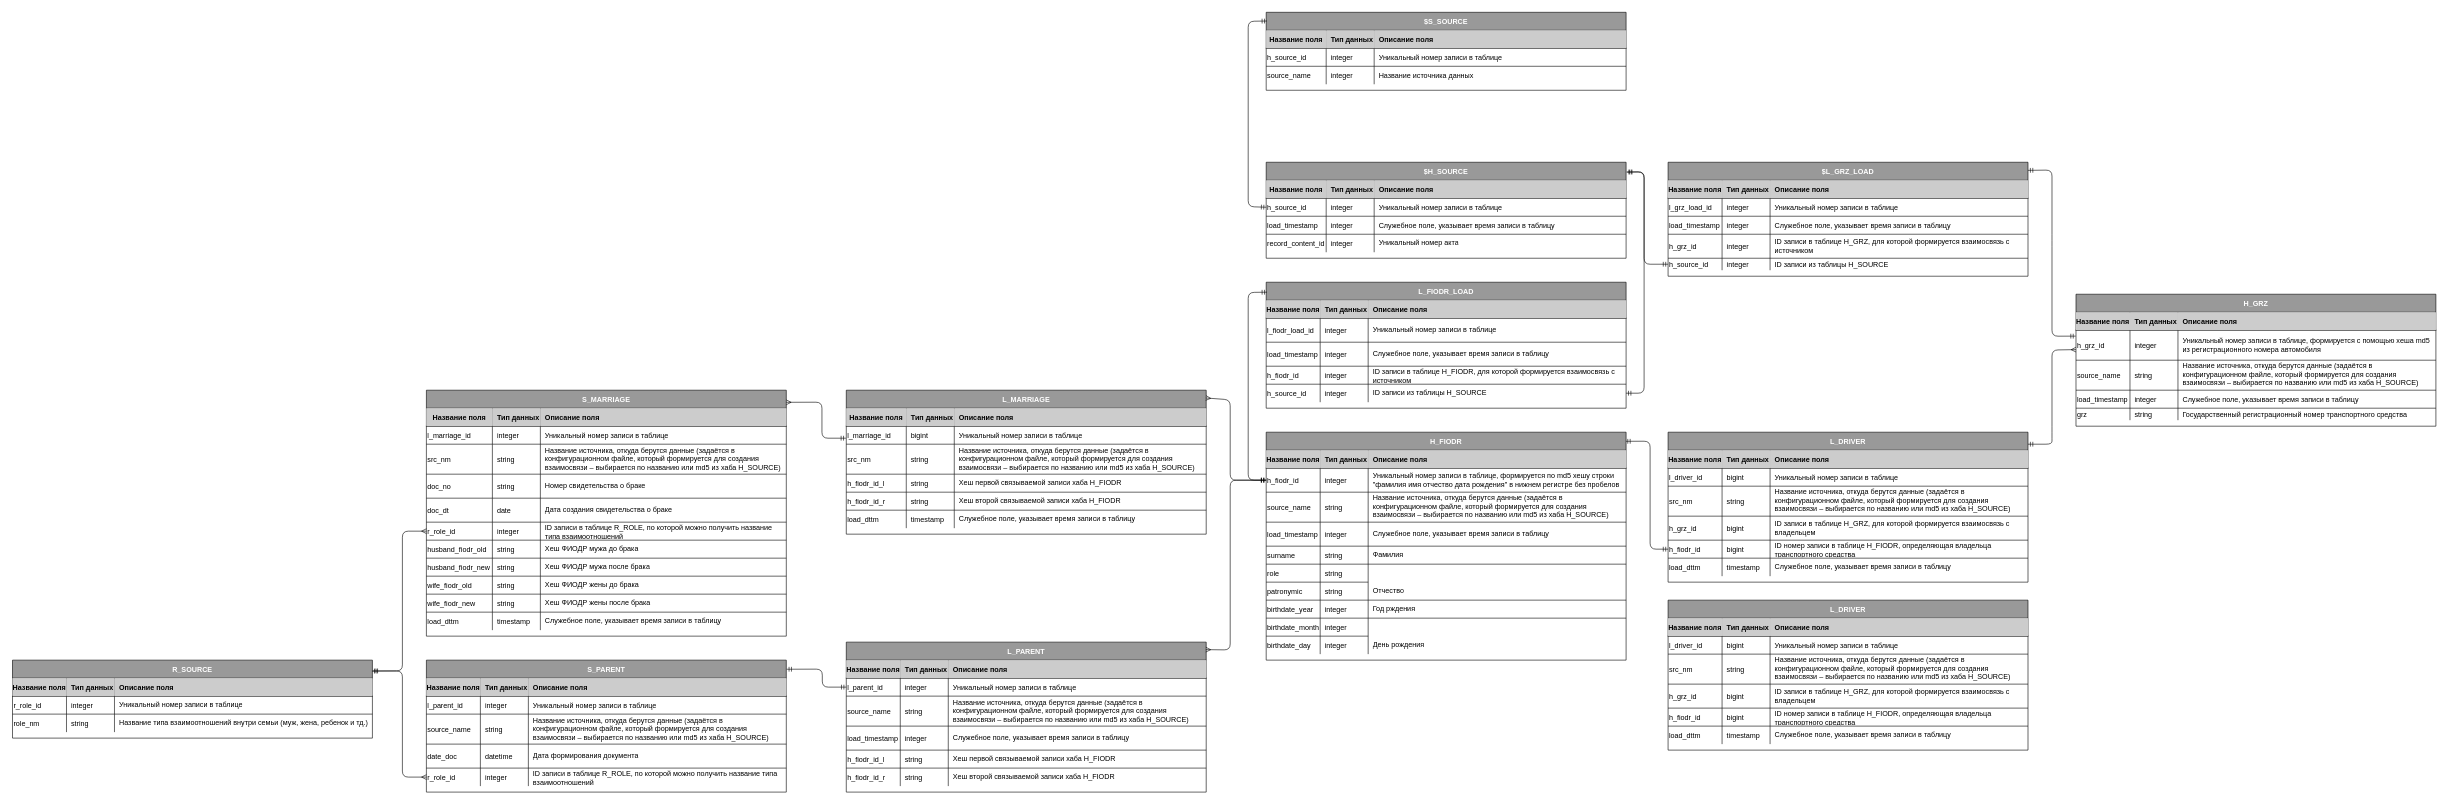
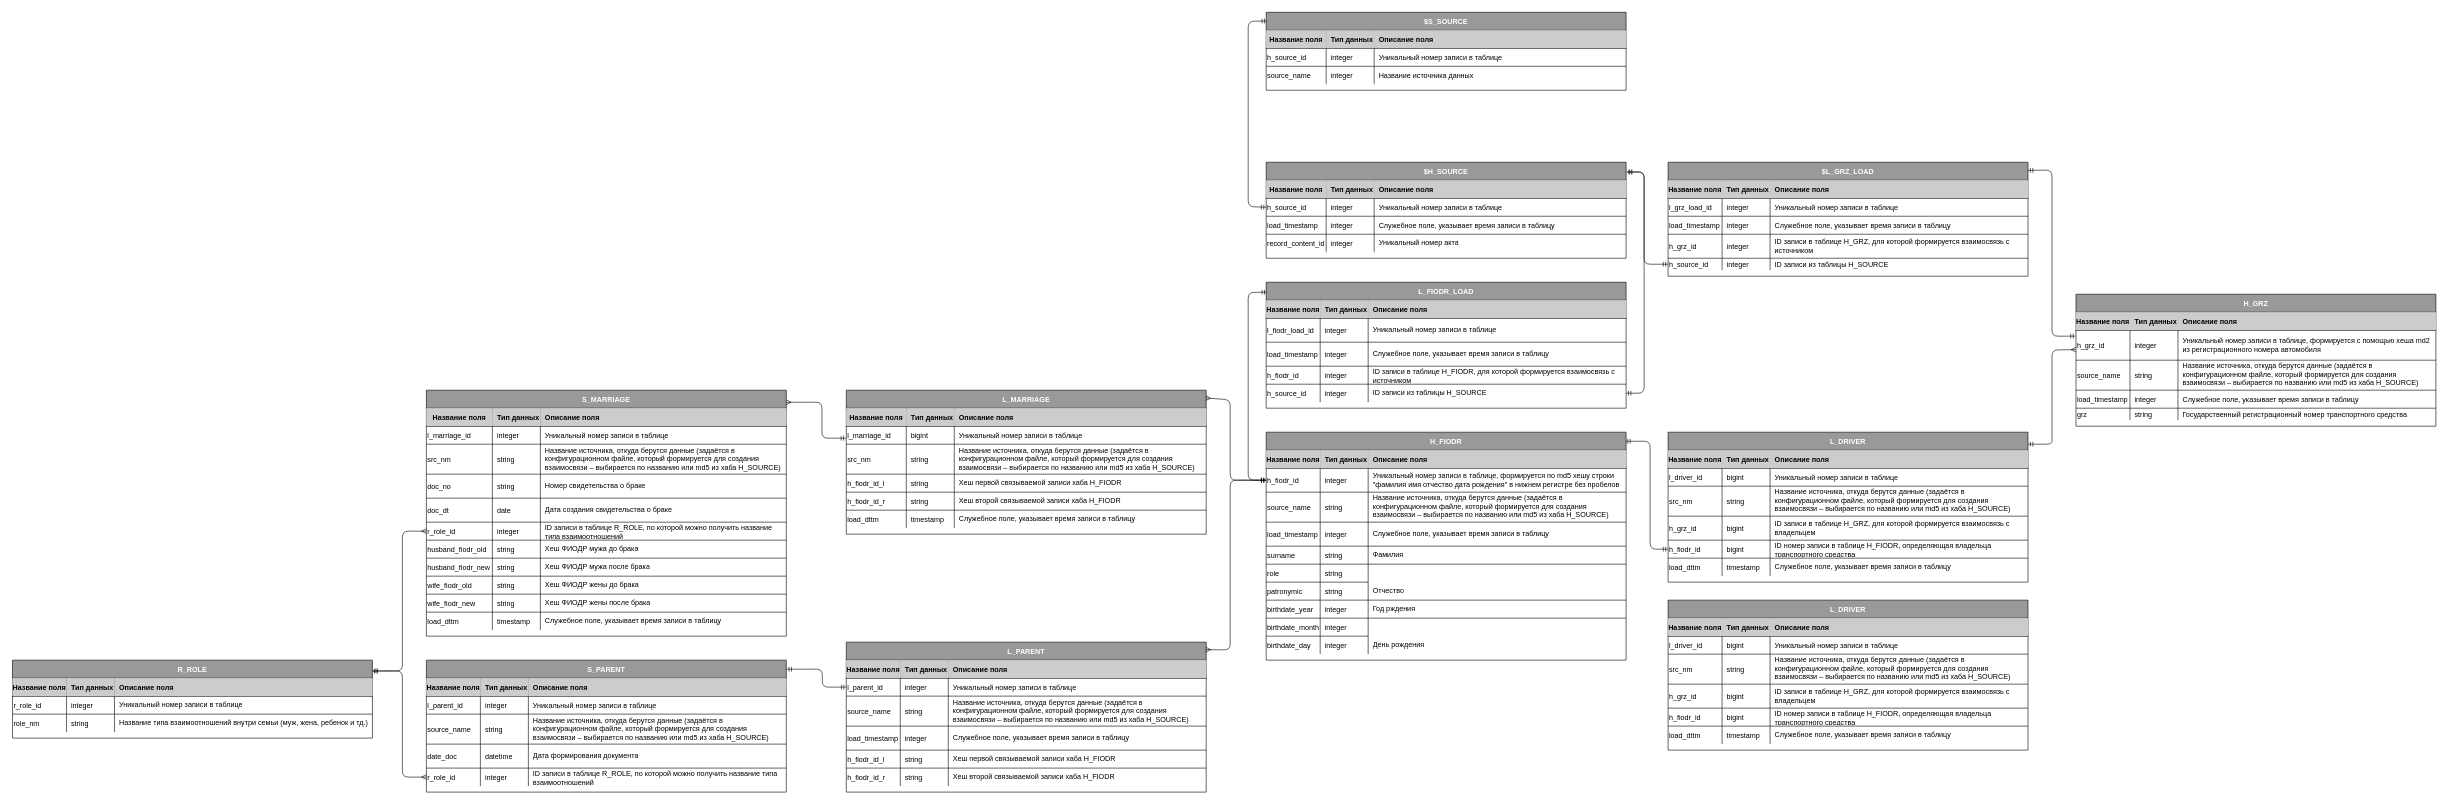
- <mxCell id="14" value="Уникальный номер записи в таблице, формируется с помощью хеша md5 из регистрационного номера автомобиля" style="shape=partialRectangle;connectable=0;fillColor=none;top=0;left=0;bottom=0;right=0;align=left;spacingLeft=6;overflow=hidden;whiteSpace=wrap;" parent="11" vertex="1"><mxGeometry x="170" width="430" height="50" as="geometry" /></mxCell>
+ <mxCell id="14" value="Уникальный номер записи в таблице, формируется с помощью хеша md2 из регистрационного номера автомобиля" style="shape=partialRectangle;connectable=0;fillColor=none;top=0;left=0;bottom=0;right=0;align=left;spacingLeft=6;overflow=hidden;whiteSpace=wrap;" parent="11" vertex="1"><mxGeometry x="170" width="430" height="50" as="geometry" /></mxCell>
- <mxCell id="73" value="R_SOURCE" style="shape=table;startSize=30;container=1;collapsible=1;childLayout=tableLayout;fixedRows=1;rowLines=1;fontStyle=1;align=center;resizeLast=1;fillColor=#999999;fontColor=#FFFFFF;" parent="1" vertex="1"><mxGeometry x="20" y="1100" width="600" height="130" as="geometry" /></mxCell>
+ <mxCell id="73" value="R_ROLE" style="shape=table;startSize=30;container=1;collapsible=1;childLayout=tableLayout;fixedRows=1;rowLines=1;fontStyle=1;align=center;resizeLast=1;fillColor=#999999;fontColor=#FFFFFF;" parent="1" vertex="1"><mxGeometry x="20" y="1100" width="600" height="130" as="geometry" /></mxCell>
